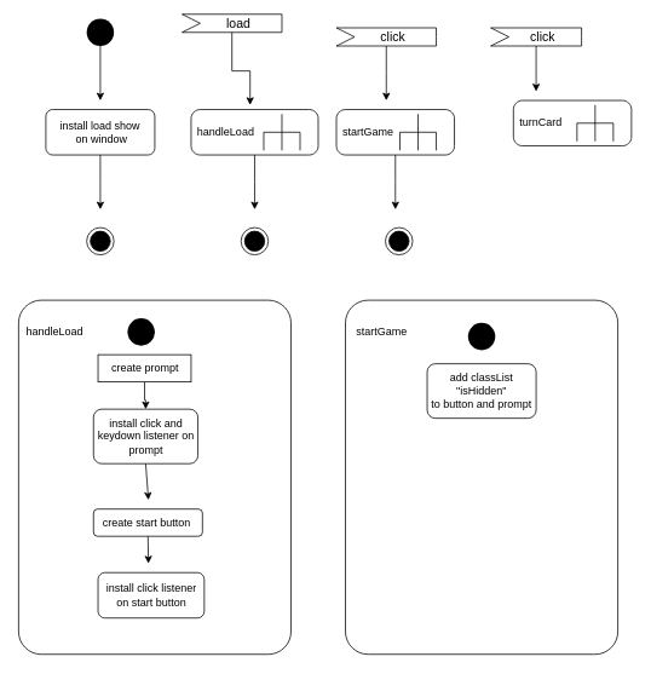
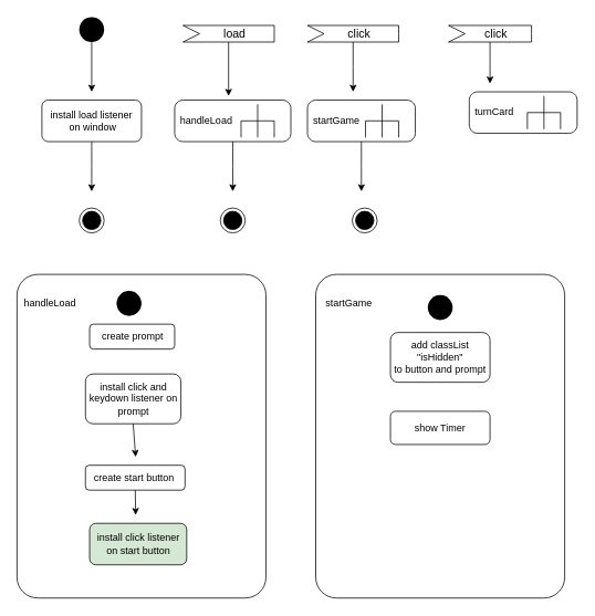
- <mxCell id="6" value="load" style="html=1;shape=mxgraph.infographic.ribbonSimple;notch1=20;notch2=0;align=center;verticalAlign=middle;fontSize=14;fontStyle=0;fillColor=#FFFFFF;flipH=0;spacingRight=0;spacingLeft=14;" vertex="1" parent="1"><mxGeometry x="200" y="15" width="110" height="20" as="geometry" /></mxCell>
+ <mxCell id="6" value="load" style="html=1;shape=mxgraph.infographic.ribbonSimple;notch1=20;notch2=0;align=center;verticalAlign=middle;fontSize=14;fontStyle=0;fillColor=#FFFFFF;flipH=0;spacingRight=0;spacingLeft=14;" vertex="1" parent="1"><mxGeometry x="220" y="30" width="110" height="20" as="geometry" /></mxCell>
- <mxCell id="4" value="install load show&lt;br&gt;&amp;nbsp;on window" style="rounded=1;whiteSpace=wrap;html=1;" vertex="1" parent="1"><mxGeometry x="50" y="120" width="120" height="50" as="geometry" /></mxCell>
+ <mxCell id="4" value="install load listener&lt;br&gt;&amp;nbsp;on window" style="rounded=1;whiteSpace=wrap;html=1;" vertex="1" parent="1"><mxGeometry x="50" y="120" width="120" height="50" as="geometry" /></mxCell>
- <mxCell id="24" value="create prompt" style="whiteSpace=wrap;html=1;rounded=0;" vertex="1" parent="1"><mxGeometry x="107.5" y="390" width="102.5" height="30" as="geometry" /></mxCell>
+ <mxCell id="24" value="create prompt" style="rounded=1;whiteSpace=wrap;html=1;" vertex="1" parent="1"><mxGeometry x="107.5" y="390" width="102.5" height="30" as="geometry" /></mxCell>
- <mxCell id="23" style="edgeStyle=orthogonalEdgeStyle;rounded=0;orthogonalLoop=1;jettySize=auto;html=1;entryX=0.5;entryY=0;entryDx=0;entryDy=0;" edge="1" parent="1" source="24" target="25"><mxGeometry relative="1" as="geometry" /></mxCell>
+ <mxCell id="34" value="show Timer" style="rounded=1;whiteSpace=wrap;html=1;" vertex="1" parent="1"><mxGeometry x="470" y="495" width="120" height="40" as="geometry" /></mxCell>
- <mxCell id="27" value="install click listener on start button" style="rounded=1;whiteSpace=wrap;html=1;" vertex="1" parent="1"><mxGeometry x="107.5" y="630" width="117" height="50" as="geometry" /></mxCell>
+ <mxCell id="27" value="install click listener on start button" style="rounded=1;whiteSpace=wrap;html=1;fillColor=#d5e8d4;" vertex="1" parent="1"><mxGeometry x="107.5" y="630" width="117" height="50" as="geometry" /></mxCell>
